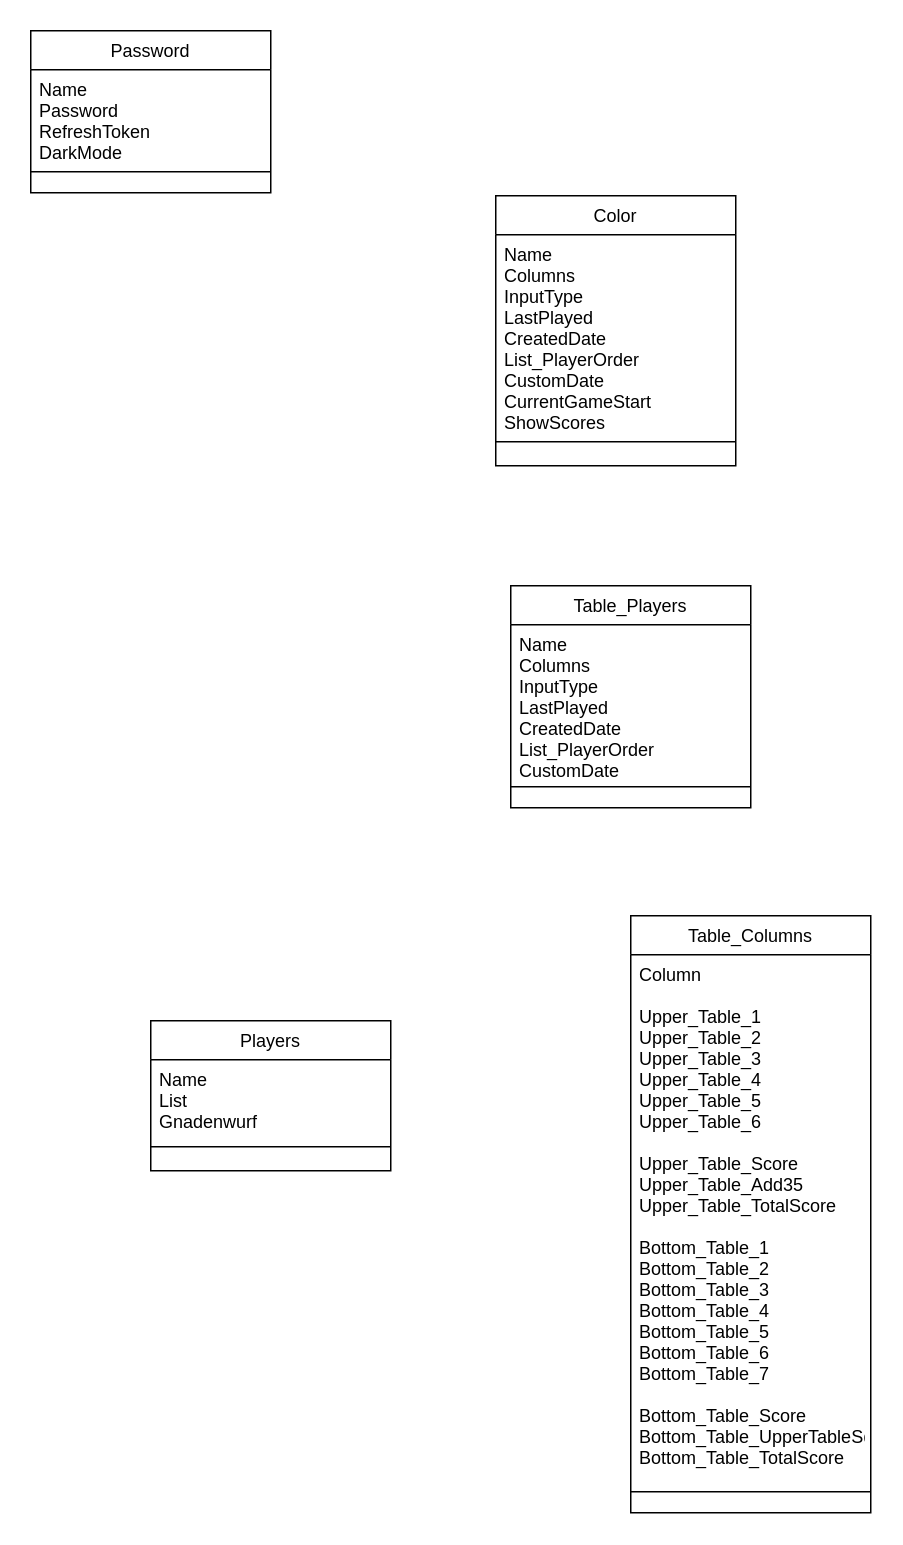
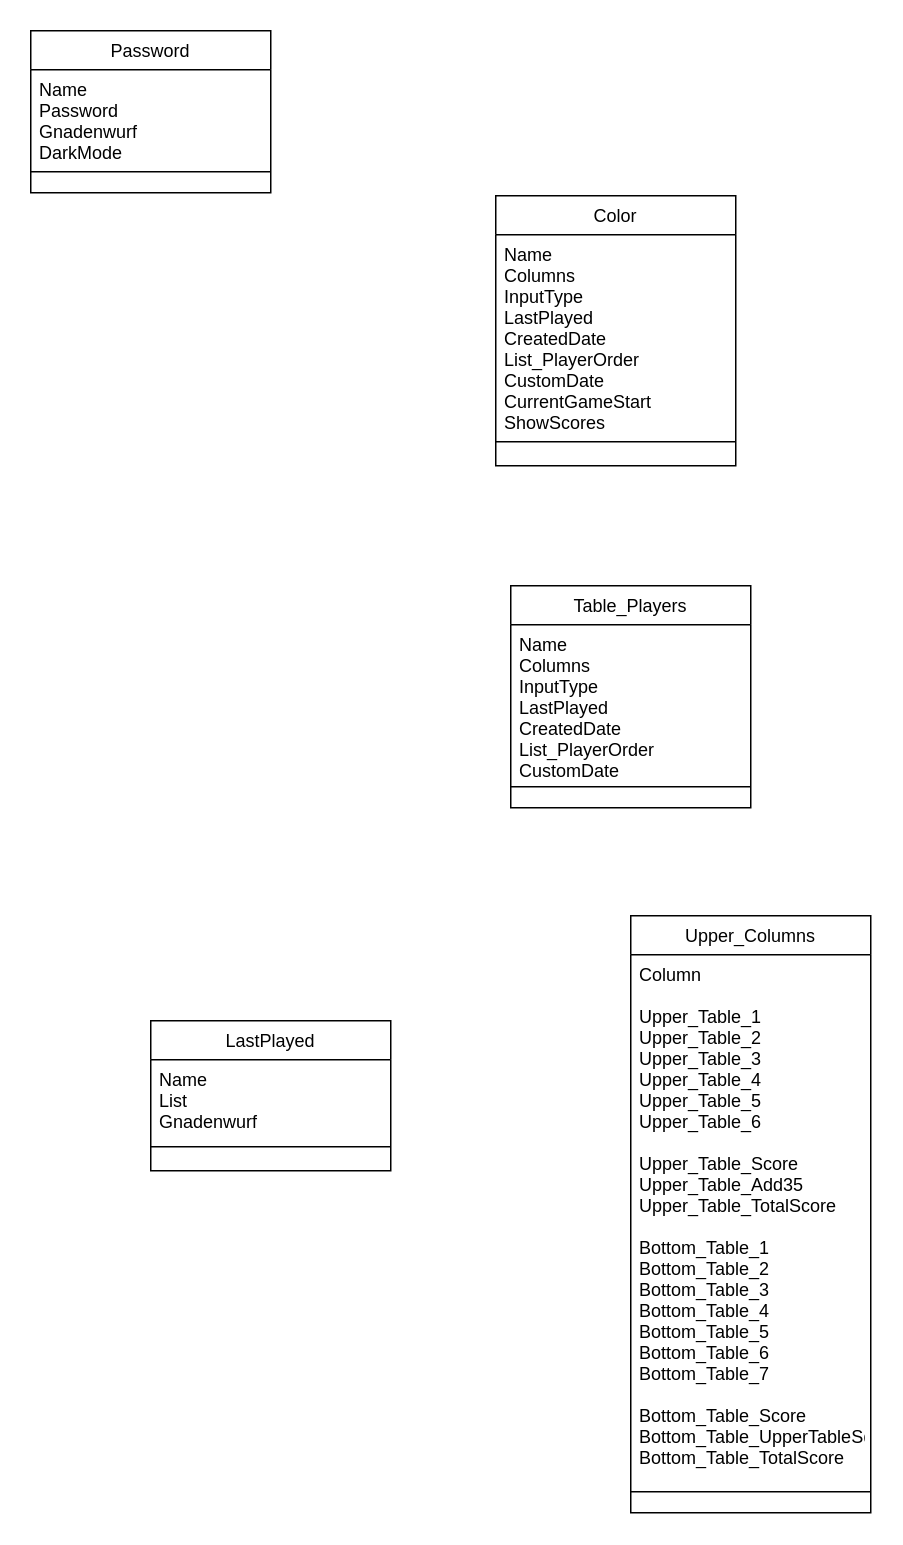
- <mxCell id="3" value="Name&#10;Password&#10;RefreshToken&#10;DarkMode" style="text;align=left;verticalAlign=top;spacingLeft=4;spacingRight=4;overflow=hidden;rotatable=0;points=[[0,0.5],[1,0.5]];portConstraint=eastwest;" vertex="1" parent="2"><mxGeometry y="26" width="160" height="64" as="geometry" /></mxCell>
+ <mxCell id="3" value="Name&#10;Password&#10;Gnadenwurf&#10;DarkMode" style="text;align=left;verticalAlign=top;spacingLeft=4;spacingRight=4;overflow=hidden;rotatable=0;points=[[0,0.5],[1,0.5]];portConstraint=eastwest;" vertex="1" parent="2"><mxGeometry y="26" width="160" height="64" as="geometry" /></mxCell>
- <mxCell id="11" value="Table_Columns" style="swimlane;fontStyle=0;align=center;verticalAlign=top;childLayout=stackLayout;horizontal=1;startSize=26;horizontalStack=0;resizeParent=1;resizeLast=0;collapsible=1;marginBottom=0;rounded=0;shadow=0;strokeWidth=1;" vertex="1" parent="1"><mxGeometry x="420" y="610" width="160" height="398" as="geometry"><mxRectangle x="340" y="380" width="170" height="26" as="alternateBounds" /></mxGeometry></mxCell>
+ <mxCell id="11" value="Upper_Columns" style="swimlane;fontStyle=0;align=center;verticalAlign=top;childLayout=stackLayout;horizontal=1;startSize=26;horizontalStack=0;resizeParent=1;resizeLast=0;collapsible=1;marginBottom=0;rounded=0;shadow=0;strokeWidth=1;" vertex="1" parent="1"><mxGeometry x="420" y="610" width="160" height="398" as="geometry"><mxRectangle x="340" y="380" width="170" height="26" as="alternateBounds" /></mxGeometry></mxCell>
- <mxCell id="14" value="Players" style="swimlane;fontStyle=0;align=center;verticalAlign=top;childLayout=stackLayout;horizontal=1;startSize=26;horizontalStack=0;resizeParent=1;resizeLast=0;collapsible=1;marginBottom=0;rounded=0;shadow=0;strokeWidth=1;" vertex="1" parent="1"><mxGeometry x="100" y="680" width="160" height="100" as="geometry"><mxRectangle x="340" y="380" width="170" height="26" as="alternateBounds" /></mxGeometry></mxCell>
+ <mxCell id="14" value="LastPlayed" style="swimlane;fontStyle=0;align=center;verticalAlign=top;childLayout=stackLayout;horizontal=1;startSize=26;horizontalStack=0;resizeParent=1;resizeLast=0;collapsible=1;marginBottom=0;rounded=0;shadow=0;strokeWidth=1;" vertex="1" parent="1"><mxGeometry x="100" y="680" width="160" height="100" as="geometry"><mxRectangle x="340" y="380" width="170" height="26" as="alternateBounds" /></mxGeometry></mxCell>
